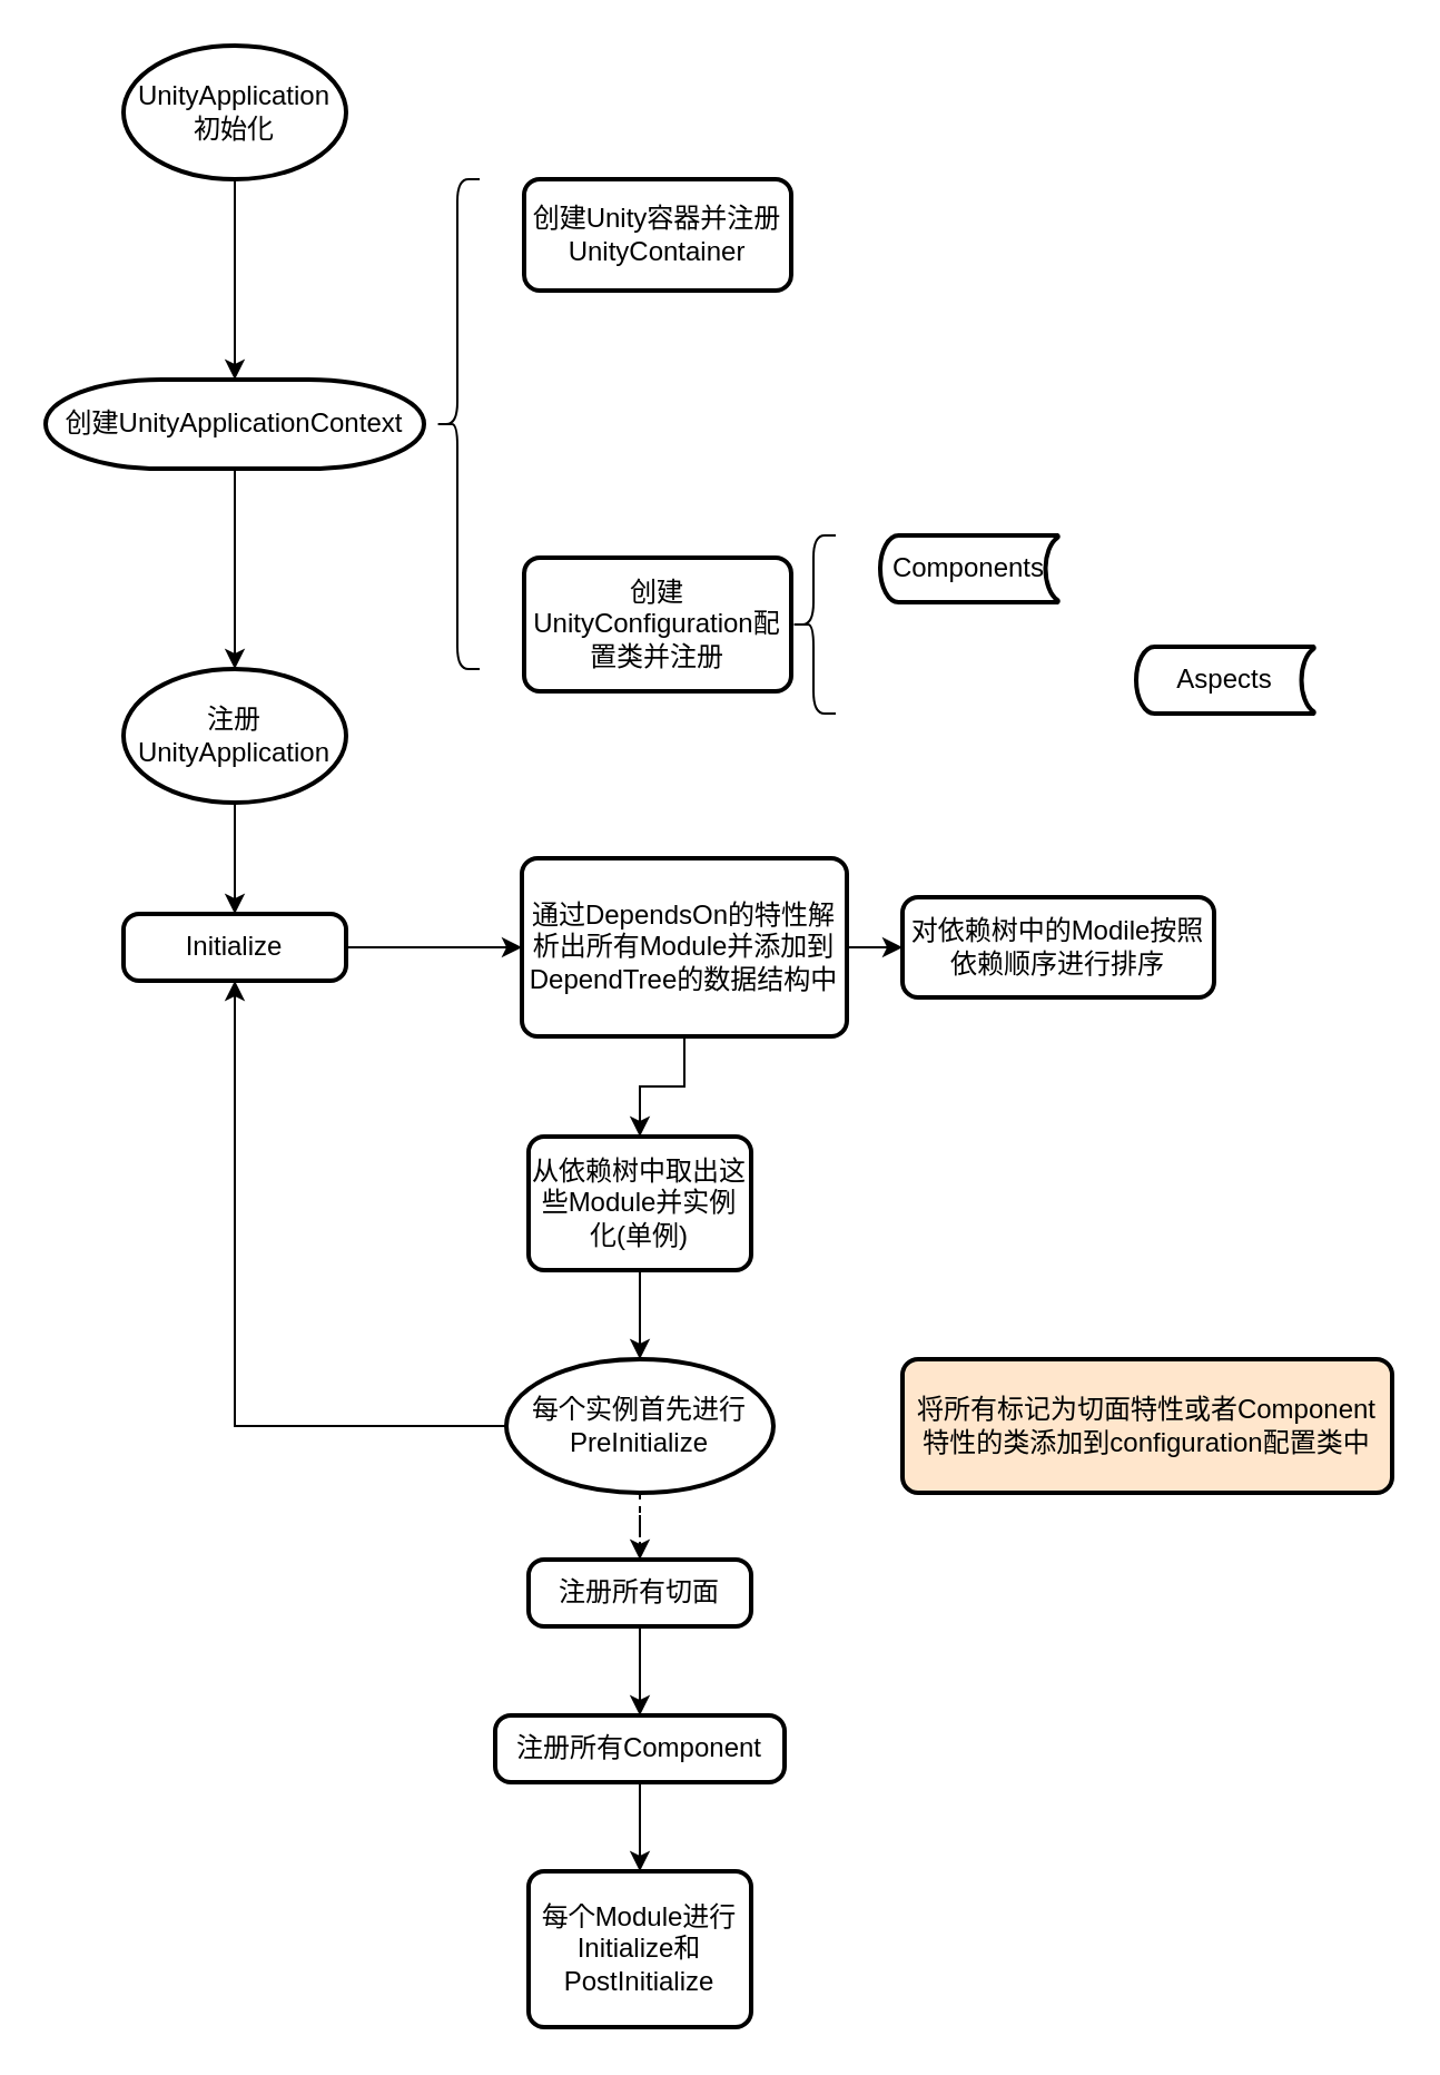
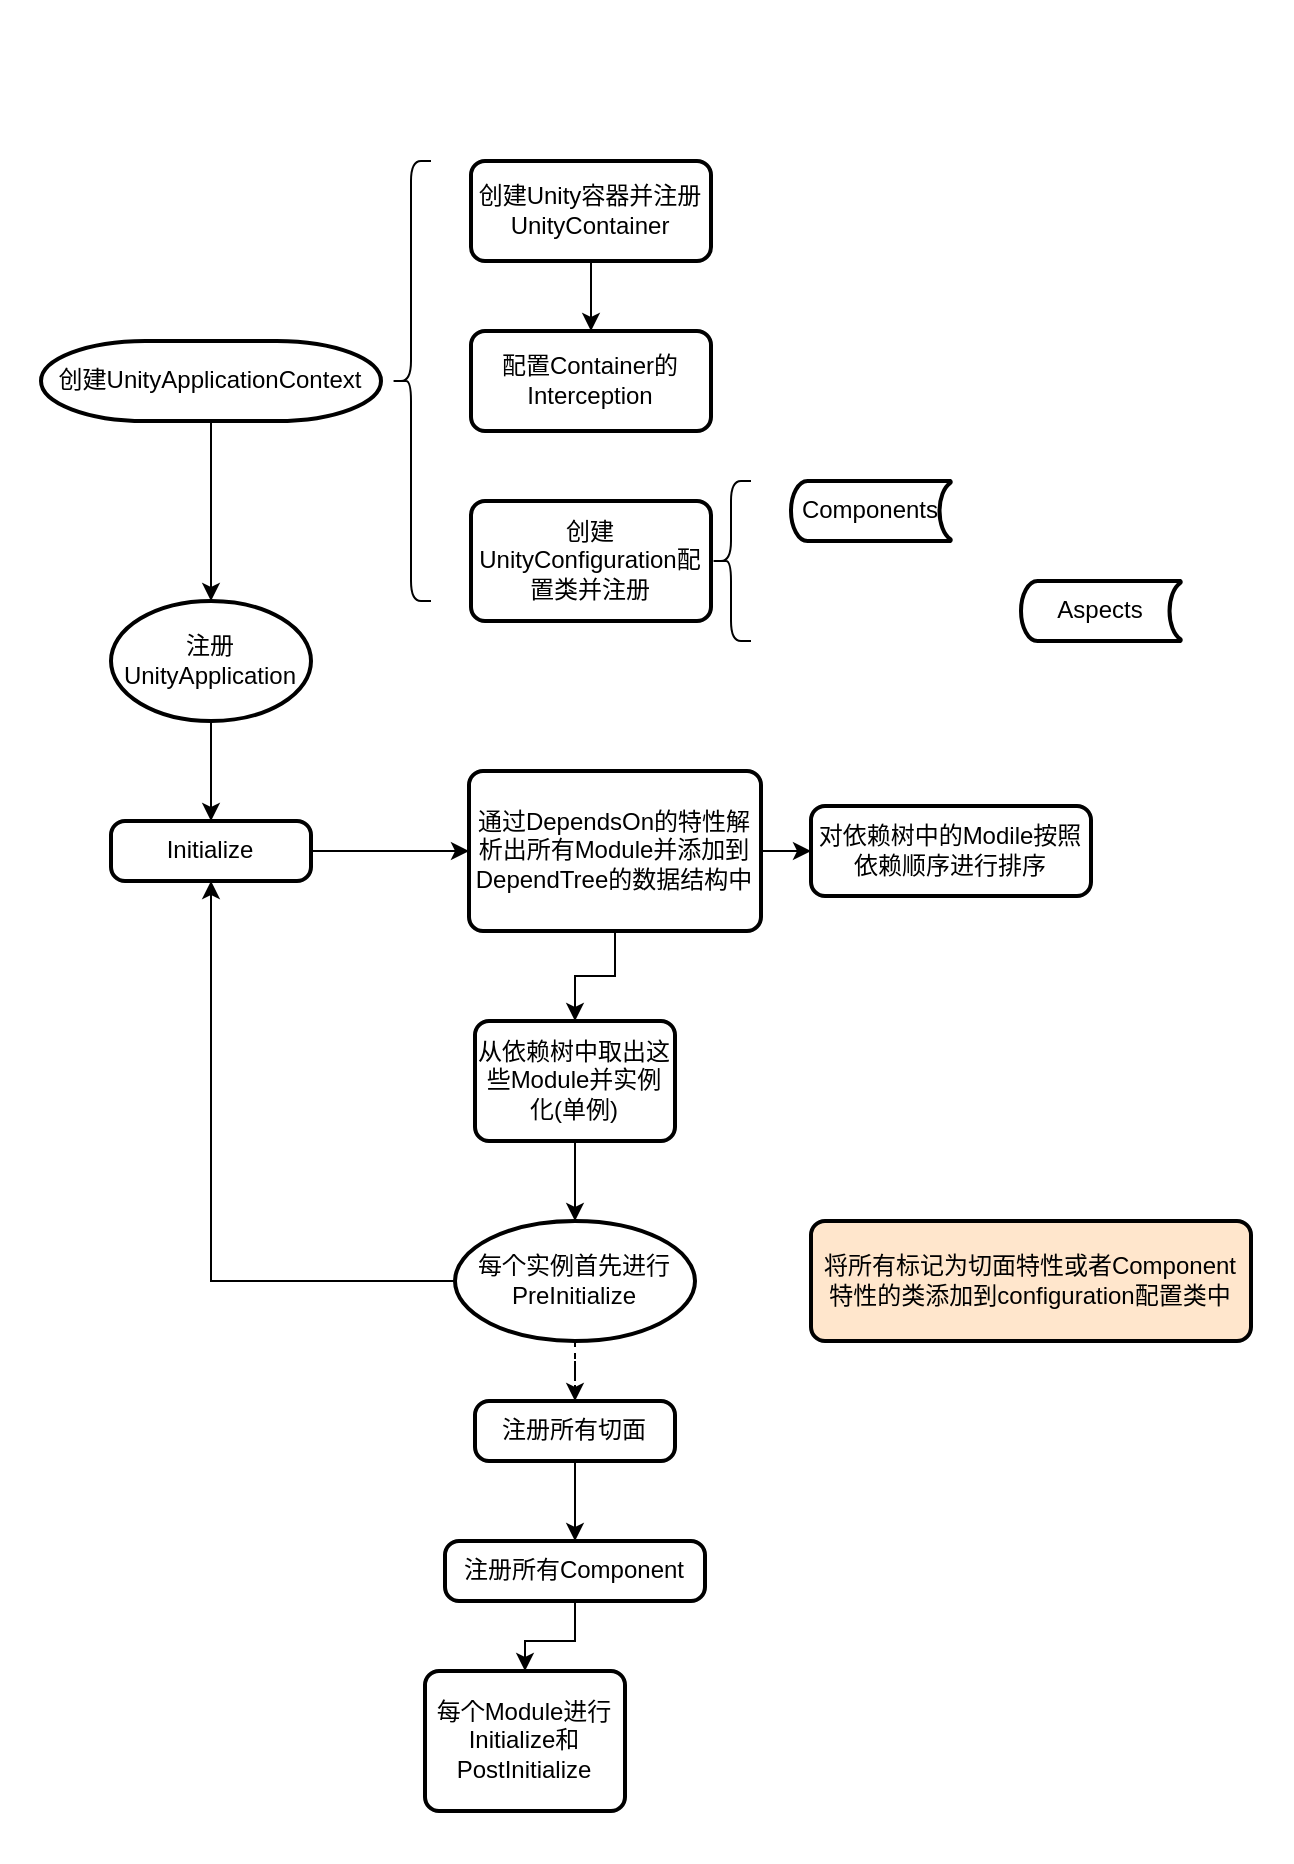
- <mxCell id="3" value="UnityApplication初始化" style="strokeWidth=2;html=1;shape=mxgraph.flowchart.start_1;whiteSpace=wrap;" parent="1" vertex="1"><mxGeometry x="55" y="20" width="100" height="60" as="geometry" /></mxCell>
- <mxCell id="2" style="edgeStyle=orthogonalEdgeStyle;rounded=0;orthogonalLoop=1;jettySize=auto;html=1;entryX=0.5;entryY=0;entryDx=0;entryDy=0;entryPerimeter=0;" parent="1" source="3" target="5" edge="1"><mxGeometry relative="1" as="geometry" /></mxCell>
+ <mxCell id="6" style="edgeStyle=orthogonalEdgeStyle;rounded=0;orthogonalLoop=1;jettySize=auto;html=1;entryX=0.5;entryY=0;entryDx=0;entryDy=0;" edge="1" parent="1" source="7" target="12"><mxGeometry relative="1" as="geometry" /></mxCell>
+ <mxCell id="12" value="配置Container的Interception" style="rounded=1;whiteSpace=wrap;html=1;absoluteArcSize=1;arcSize=14;strokeWidth=2;" parent="1" vertex="1"><mxGeometry x="235" y="165" width="120" height="50" as="geometry" /></mxCell>
- <mxCell id="32" value="每个Module进行Initialize和PostInitialize" style="rounded=1;whiteSpace=wrap;html=1;absoluteArcSize=1;arcSize=14;strokeWidth=2;" parent="1" vertex="1"><mxGeometry x="237" y="840" width="100" height="70" as="geometry" /></mxCell>
+ <mxCell id="32" value="每个Module进行Initialize和PostInitialize" style="rounded=1;whiteSpace=wrap;html=1;absoluteArcSize=1;arcSize=14;strokeWidth=2;" parent="1" vertex="1"><mxGeometry x="212" y="835" width="100" height="70" as="geometry" /></mxCell>
